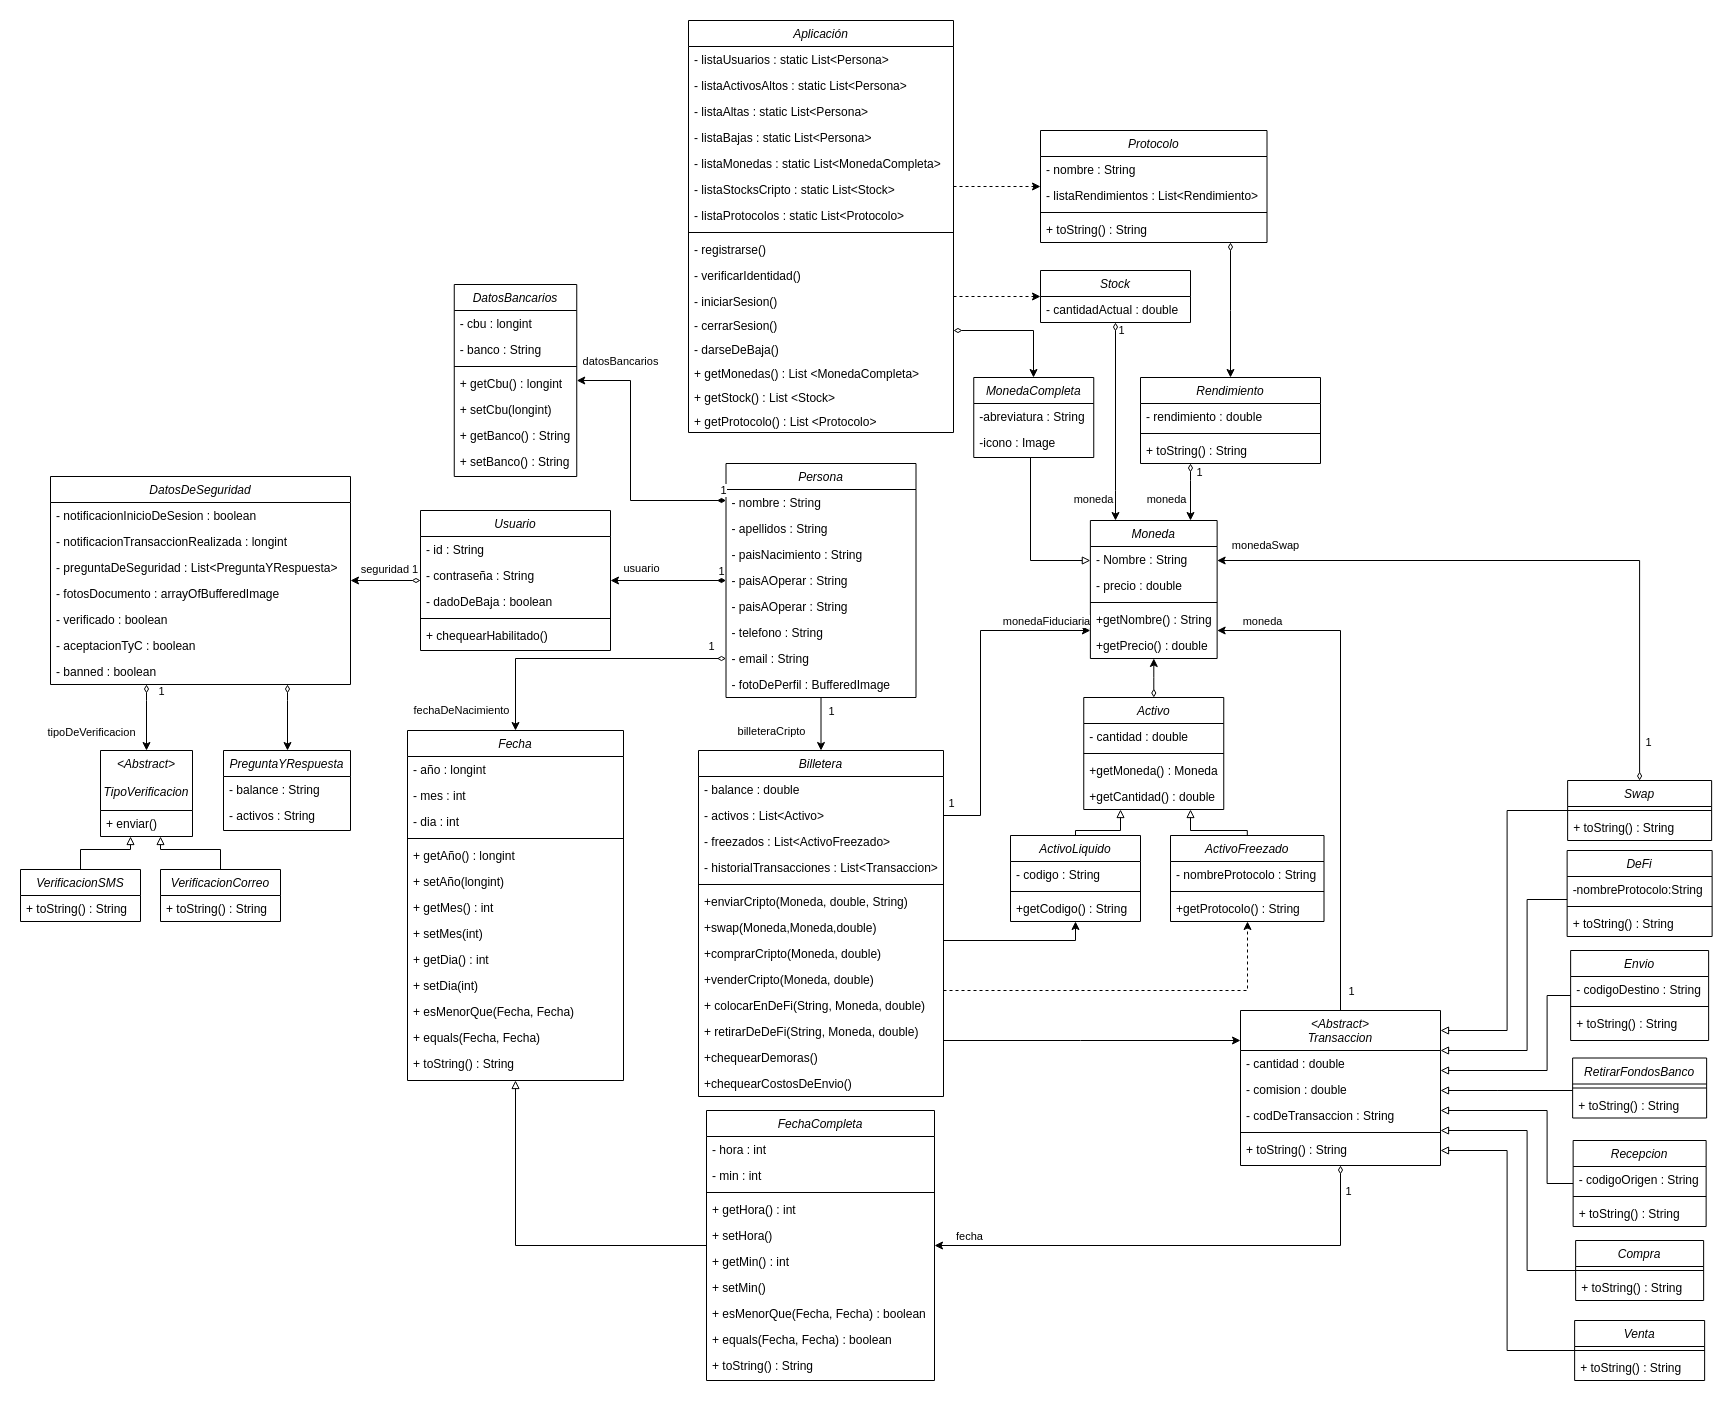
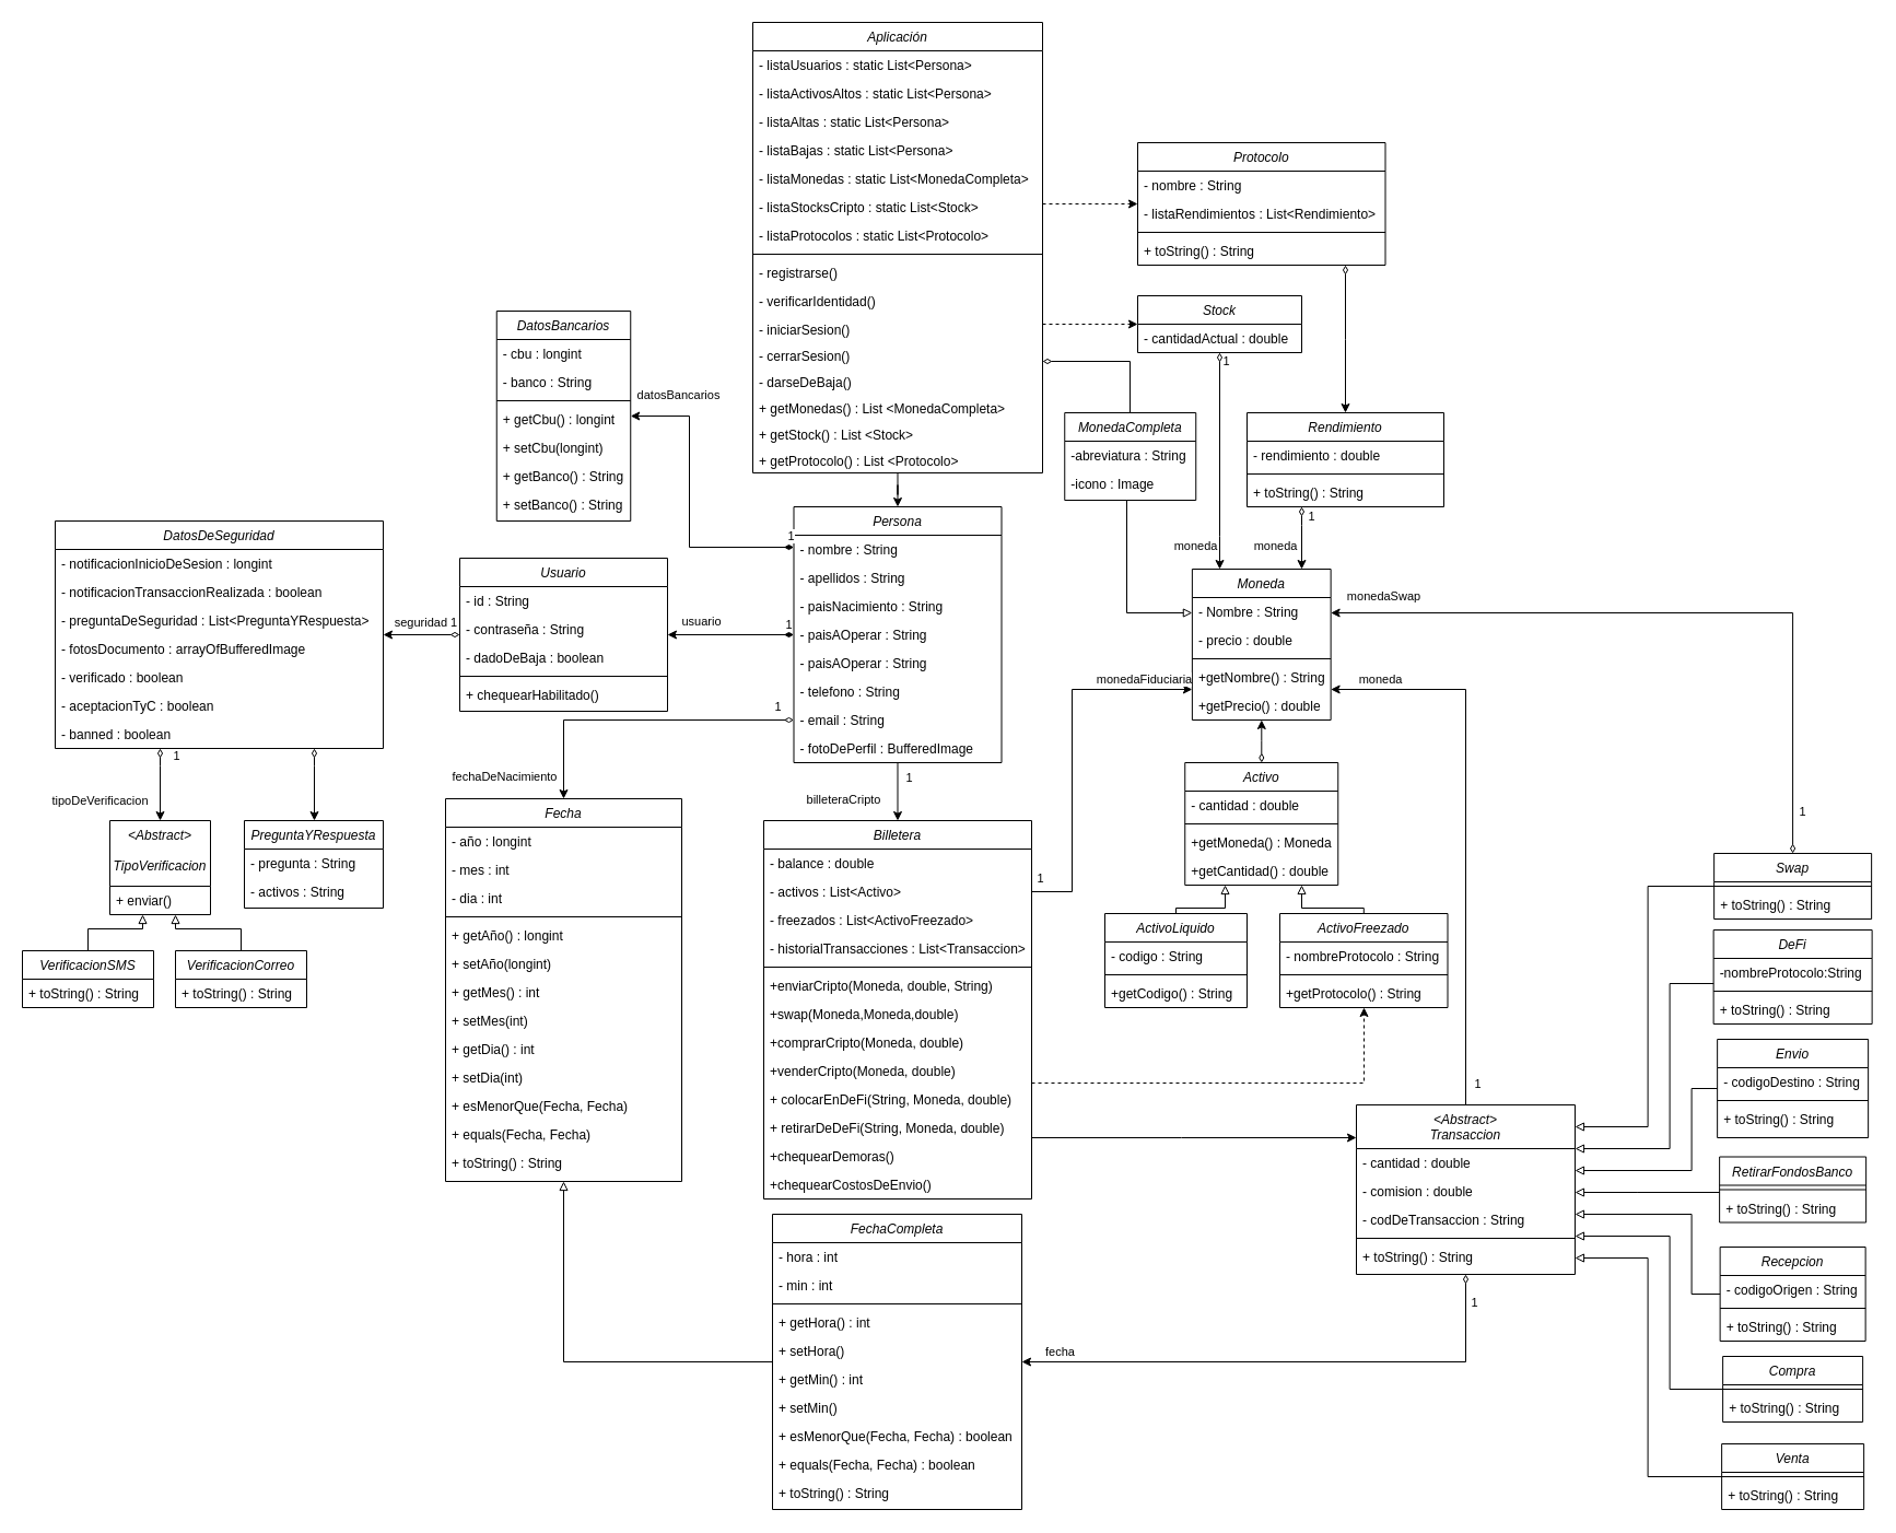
- <mxCell id="4" style="edgeStyle=orthogonalEdgeStyle;rounded=0;orthogonalLoop=1;jettySize=auto;html=1;startArrow=diamondThin;startFill=0;" parent="1" source="6" target="76" edge="1"><mxGeometry relative="1" as="geometry"><Array as="points"><mxPoint x="1033" y="330" /></Array></mxGeometry></mxCell>
+ <mxCell id="4" style="edgeStyle=orthogonalEdgeStyle;rounded=0;orthogonalLoop=1;jettySize=auto;html=1;startArrow=diamondThin;startFill=0;endArrow=none;" parent="1" source="6" target="76" edge="1"><mxGeometry relative="1" as="geometry"><Array as="points"><mxPoint x="1033" y="330" /></Array></mxGeometry></mxCell>
+ <mxCell id="2" style="edgeStyle=orthogonalEdgeStyle;rounded=0;orthogonalLoop=1;jettySize=auto;html=1;" parent="1" source="6" target="29" edge="1"><mxGeometry relative="1" as="geometry" /></mxCell>
- <mxCell id="51" value="- notificacionInicioDeSesion : boolean" style="text;align=left;verticalAlign=top;spacingLeft=4;spacingRight=4;overflow=hidden;rotatable=0;points=[[0,0.5],[1,0.5]];portConstraint=eastwest;rounded=0;shadow=0;html=0;" parent="50" vertex="1"><mxGeometry y="26" width="300" height="26" as="geometry" /></mxCell>
+ <mxCell id="51" value="- notificacionInicioDeSesion : longint" style="text;align=left;verticalAlign=top;spacingLeft=4;spacingRight=4;overflow=hidden;rotatable=0;points=[[0,0.5],[1,0.5]];portConstraint=eastwest;rounded=0;shadow=0;html=0;" parent="50" vertex="1"><mxGeometry y="26" width="300" height="26" as="geometry" /></mxCell>
- <mxCell id="52" value="- notificacionTransaccionRealizada : longint" style="text;align=left;verticalAlign=top;spacingLeft=4;spacingRight=4;overflow=hidden;rotatable=0;points=[[0,0.5],[1,0.5]];portConstraint=eastwest;rounded=0;shadow=0;html=0;" parent="50" vertex="1"><mxGeometry y="52" width="300" height="26" as="geometry" /></mxCell>
+ <mxCell id="52" value="- notificacionTransaccionRealizada : boolean" style="text;align=left;verticalAlign=top;spacingLeft=4;spacingRight=4;overflow=hidden;rotatable=0;points=[[0,0.5],[1,0.5]];portConstraint=eastwest;rounded=0;shadow=0;html=0;" parent="50" vertex="1"><mxGeometry y="52" width="300" height="26" as="geometry" /></mxCell>
- <mxCell id="59" value="- balance : String" style="text;align=left;verticalAlign=top;spacingLeft=4;spacingRight=4;overflow=hidden;rotatable=0;points=[[0,0.5],[1,0.5]];portConstraint=eastwest;rounded=0;shadow=0;html=0;fontSize=12;" parent="58" vertex="1"><mxGeometry y="26" width="127" height="26" as="geometry" /></mxCell>
+ <mxCell id="59" value="- pregunta : String" style="text;align=left;verticalAlign=top;spacingLeft=4;spacingRight=4;overflow=hidden;rotatable=0;points=[[0,0.5],[1,0.5]];portConstraint=eastwest;rounded=0;shadow=0;html=0;fontSize=12;" parent="58" vertex="1"><mxGeometry y="26" width="127" height="26" as="geometry" /></mxCell>
- <mxCell id="80" style="edgeStyle=orthogonalEdgeStyle;rounded=0;orthogonalLoop=1;jettySize=auto;html=1;" edge="1" parent="1" source="81" target="215"><mxGeometry relative="1" as="geometry"><Array as="points"><mxPoint x="1075" y="940" /></Array></mxGeometry></mxCell>
